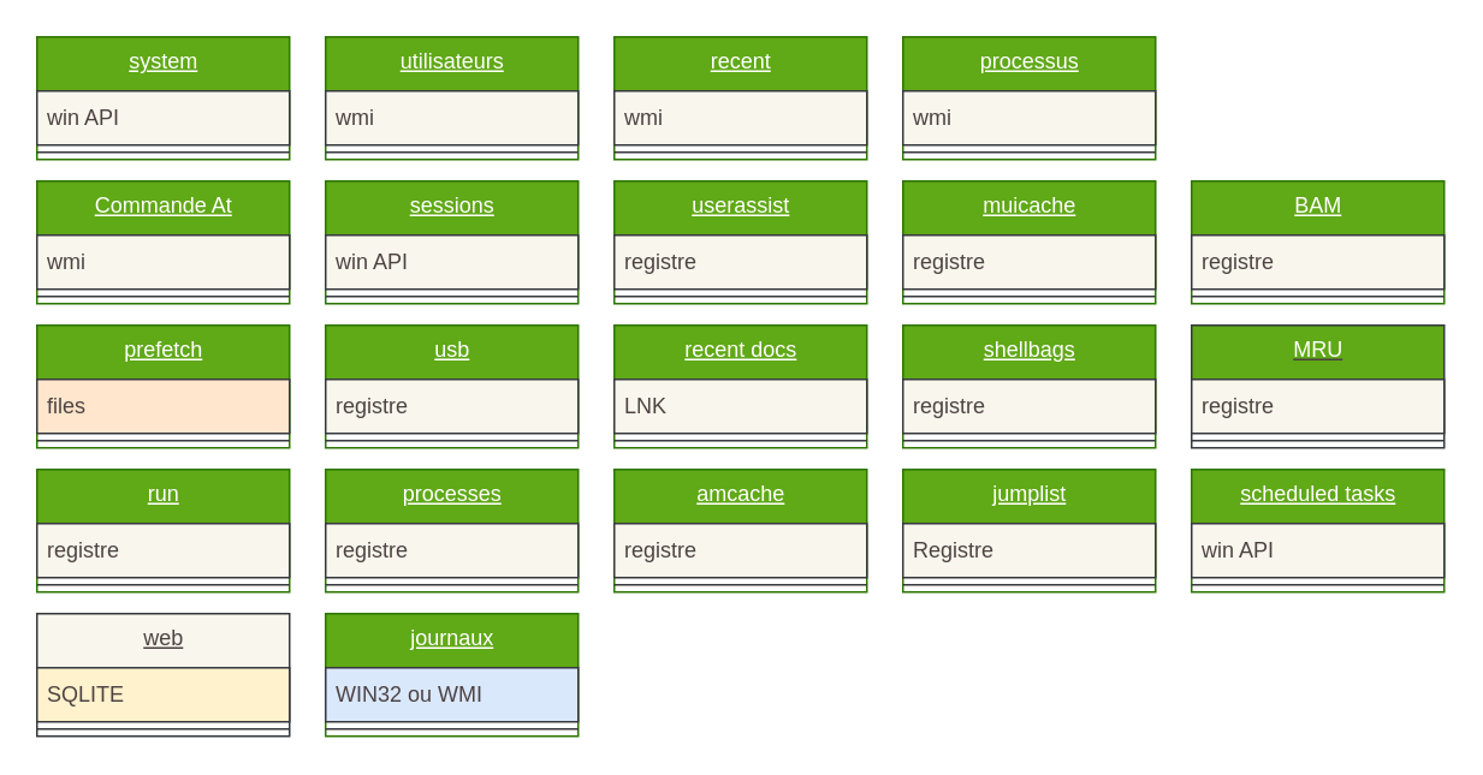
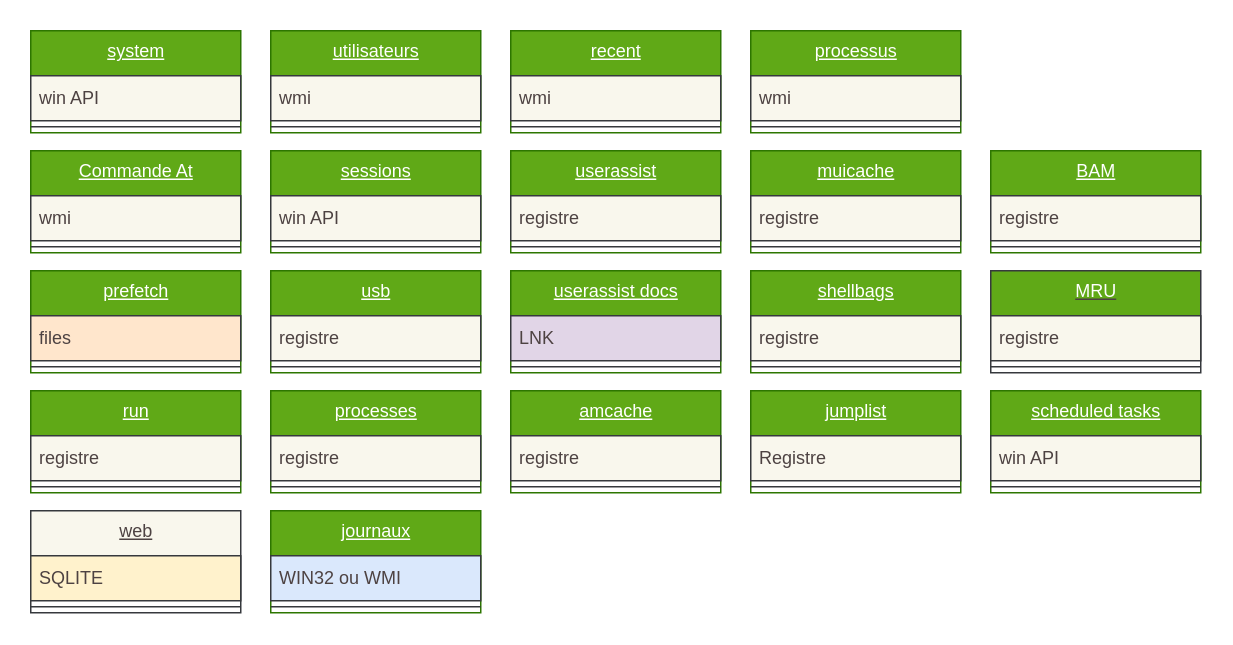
- <mxCell id="32" value="recent docs" style="swimlane;fontStyle=4;align=center;verticalAlign=top;childLayout=stackLayout;horizontal=1;startSize=30;horizontalStack=0;resizeParent=1;resizeParentMax=0;resizeLast=0;collapsible=0;marginBottom=0;html=1;fillColor=#60a917;strokeColor=#2D7600;fontColor=#ffffff;" parent="1" vertex="1"><mxGeometry x="340" y="180" width="140" height="68" as="geometry" /></mxCell>
+ <mxCell id="32" value="userassist docs" style="swimlane;fontStyle=4;align=center;verticalAlign=top;childLayout=stackLayout;horizontal=1;startSize=30;horizontalStack=0;resizeParent=1;resizeParentMax=0;resizeLast=0;collapsible=0;marginBottom=0;html=1;fillColor=#60a917;strokeColor=#2D7600;fontColor=#ffffff;" parent="1" vertex="1"><mxGeometry x="340" y="180" width="140" height="68" as="geometry" /></mxCell>
- <mxCell id="33" value="LNK" style="html=1;align=left;verticalAlign=middle;spacingLeft=4;spacingRight=4;rotatable=0;points=[[0,0.5],[1,0.5]];resizeWidth=1;fillColor=#f9f7ed;strokeColor=#36393d;fontColor=#4d4242;" parent="32" vertex="1"><mxGeometry y="30" width="140" height="30" as="geometry" /></mxCell>
+ <mxCell id="33" value="LNK" style="html=1;align=left;verticalAlign=middle;spacingLeft=4;spacingRight=4;rotatable=0;points=[[0,0.5],[1,0.5]];resizeWidth=1;fillColor=#e1d5e7;strokeColor=#36393d;fontColor=#4d4242;" parent="32" vertex="1"><mxGeometry y="30" width="140" height="30" as="geometry" /></mxCell>
